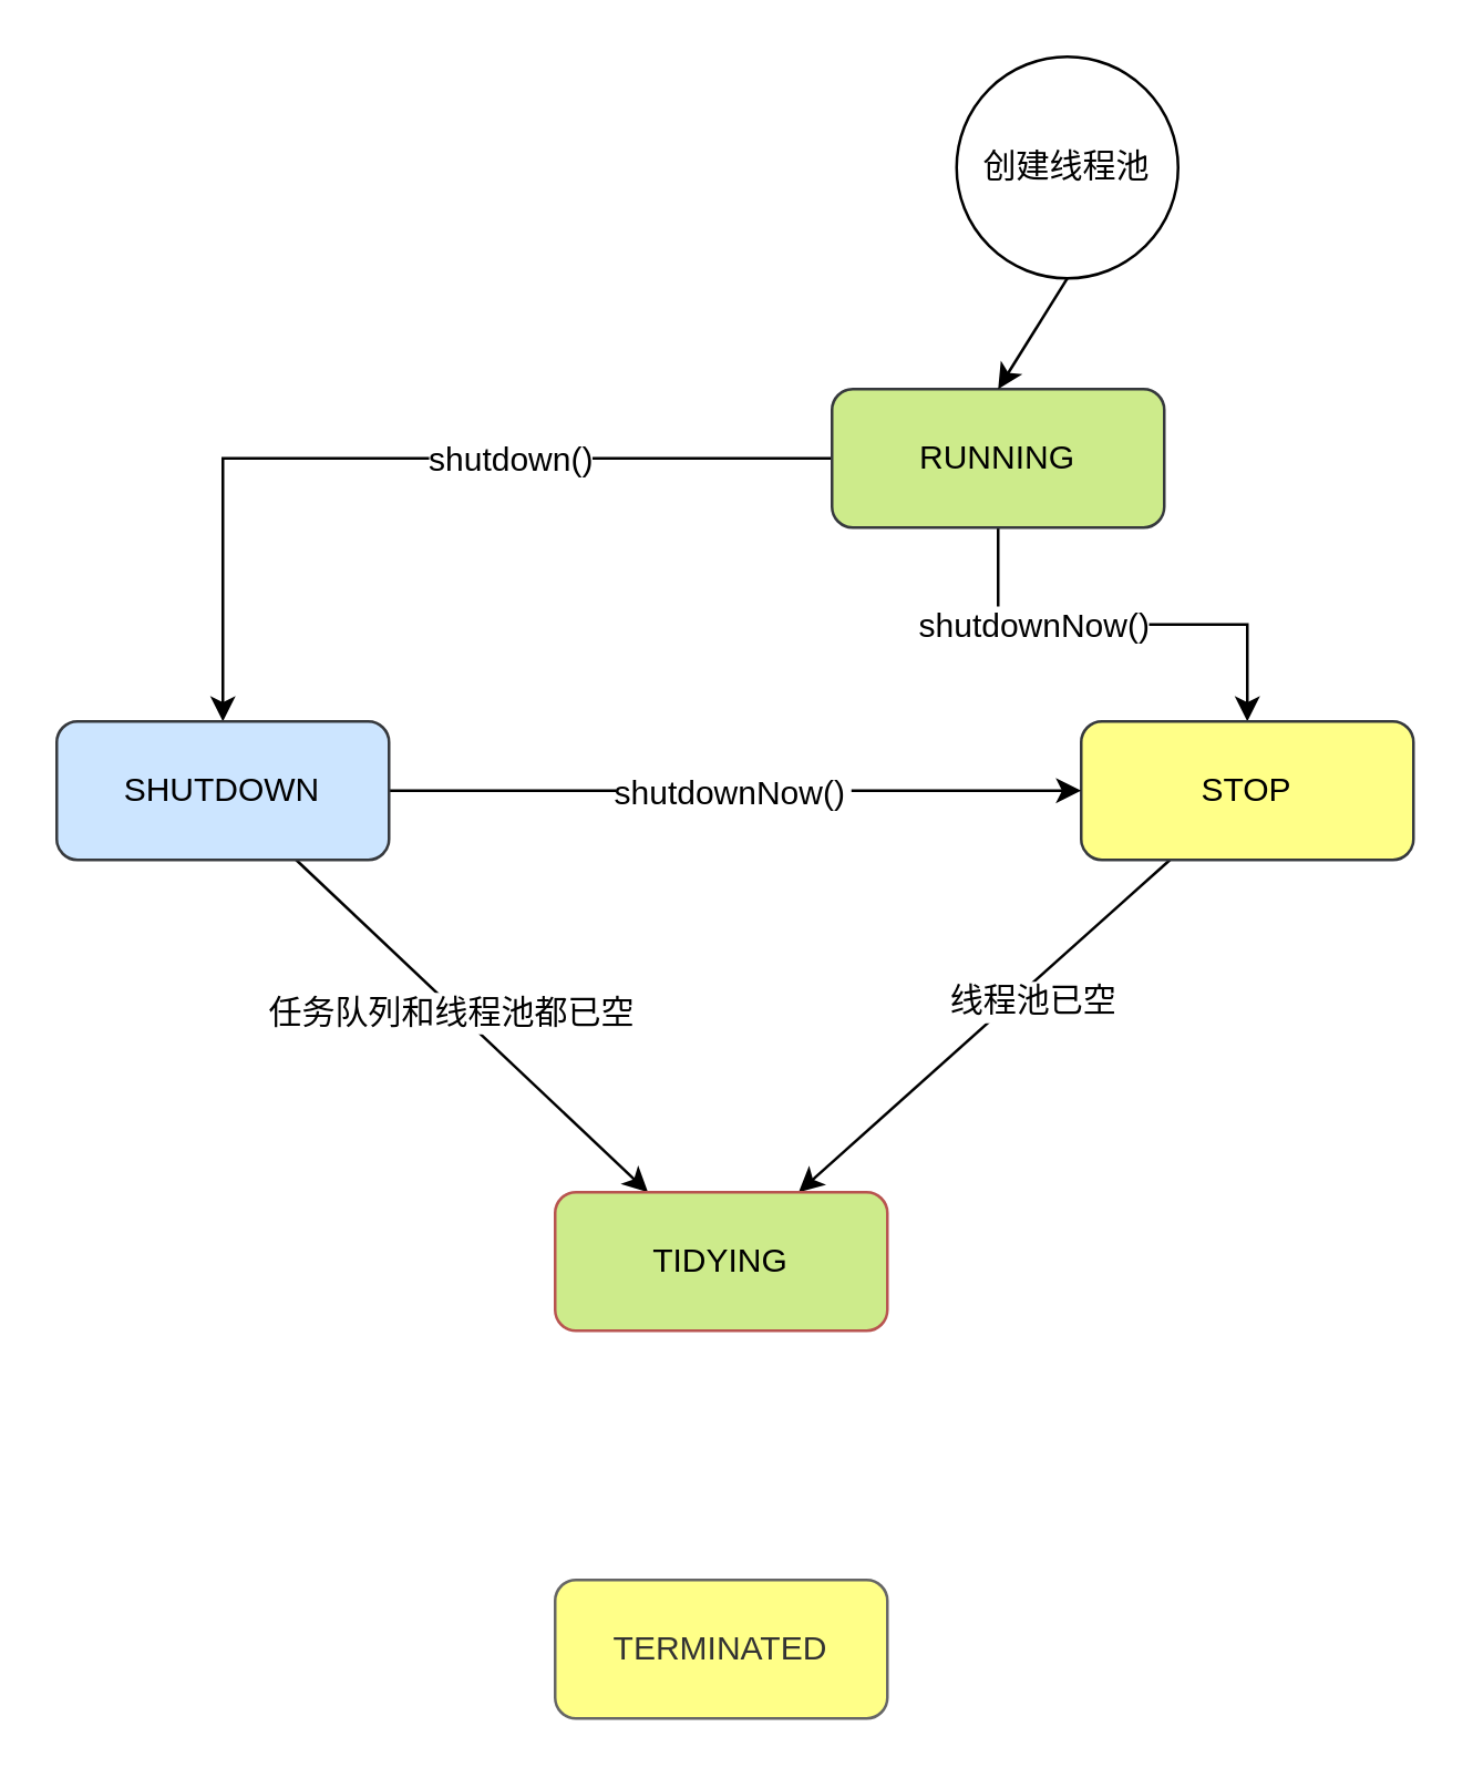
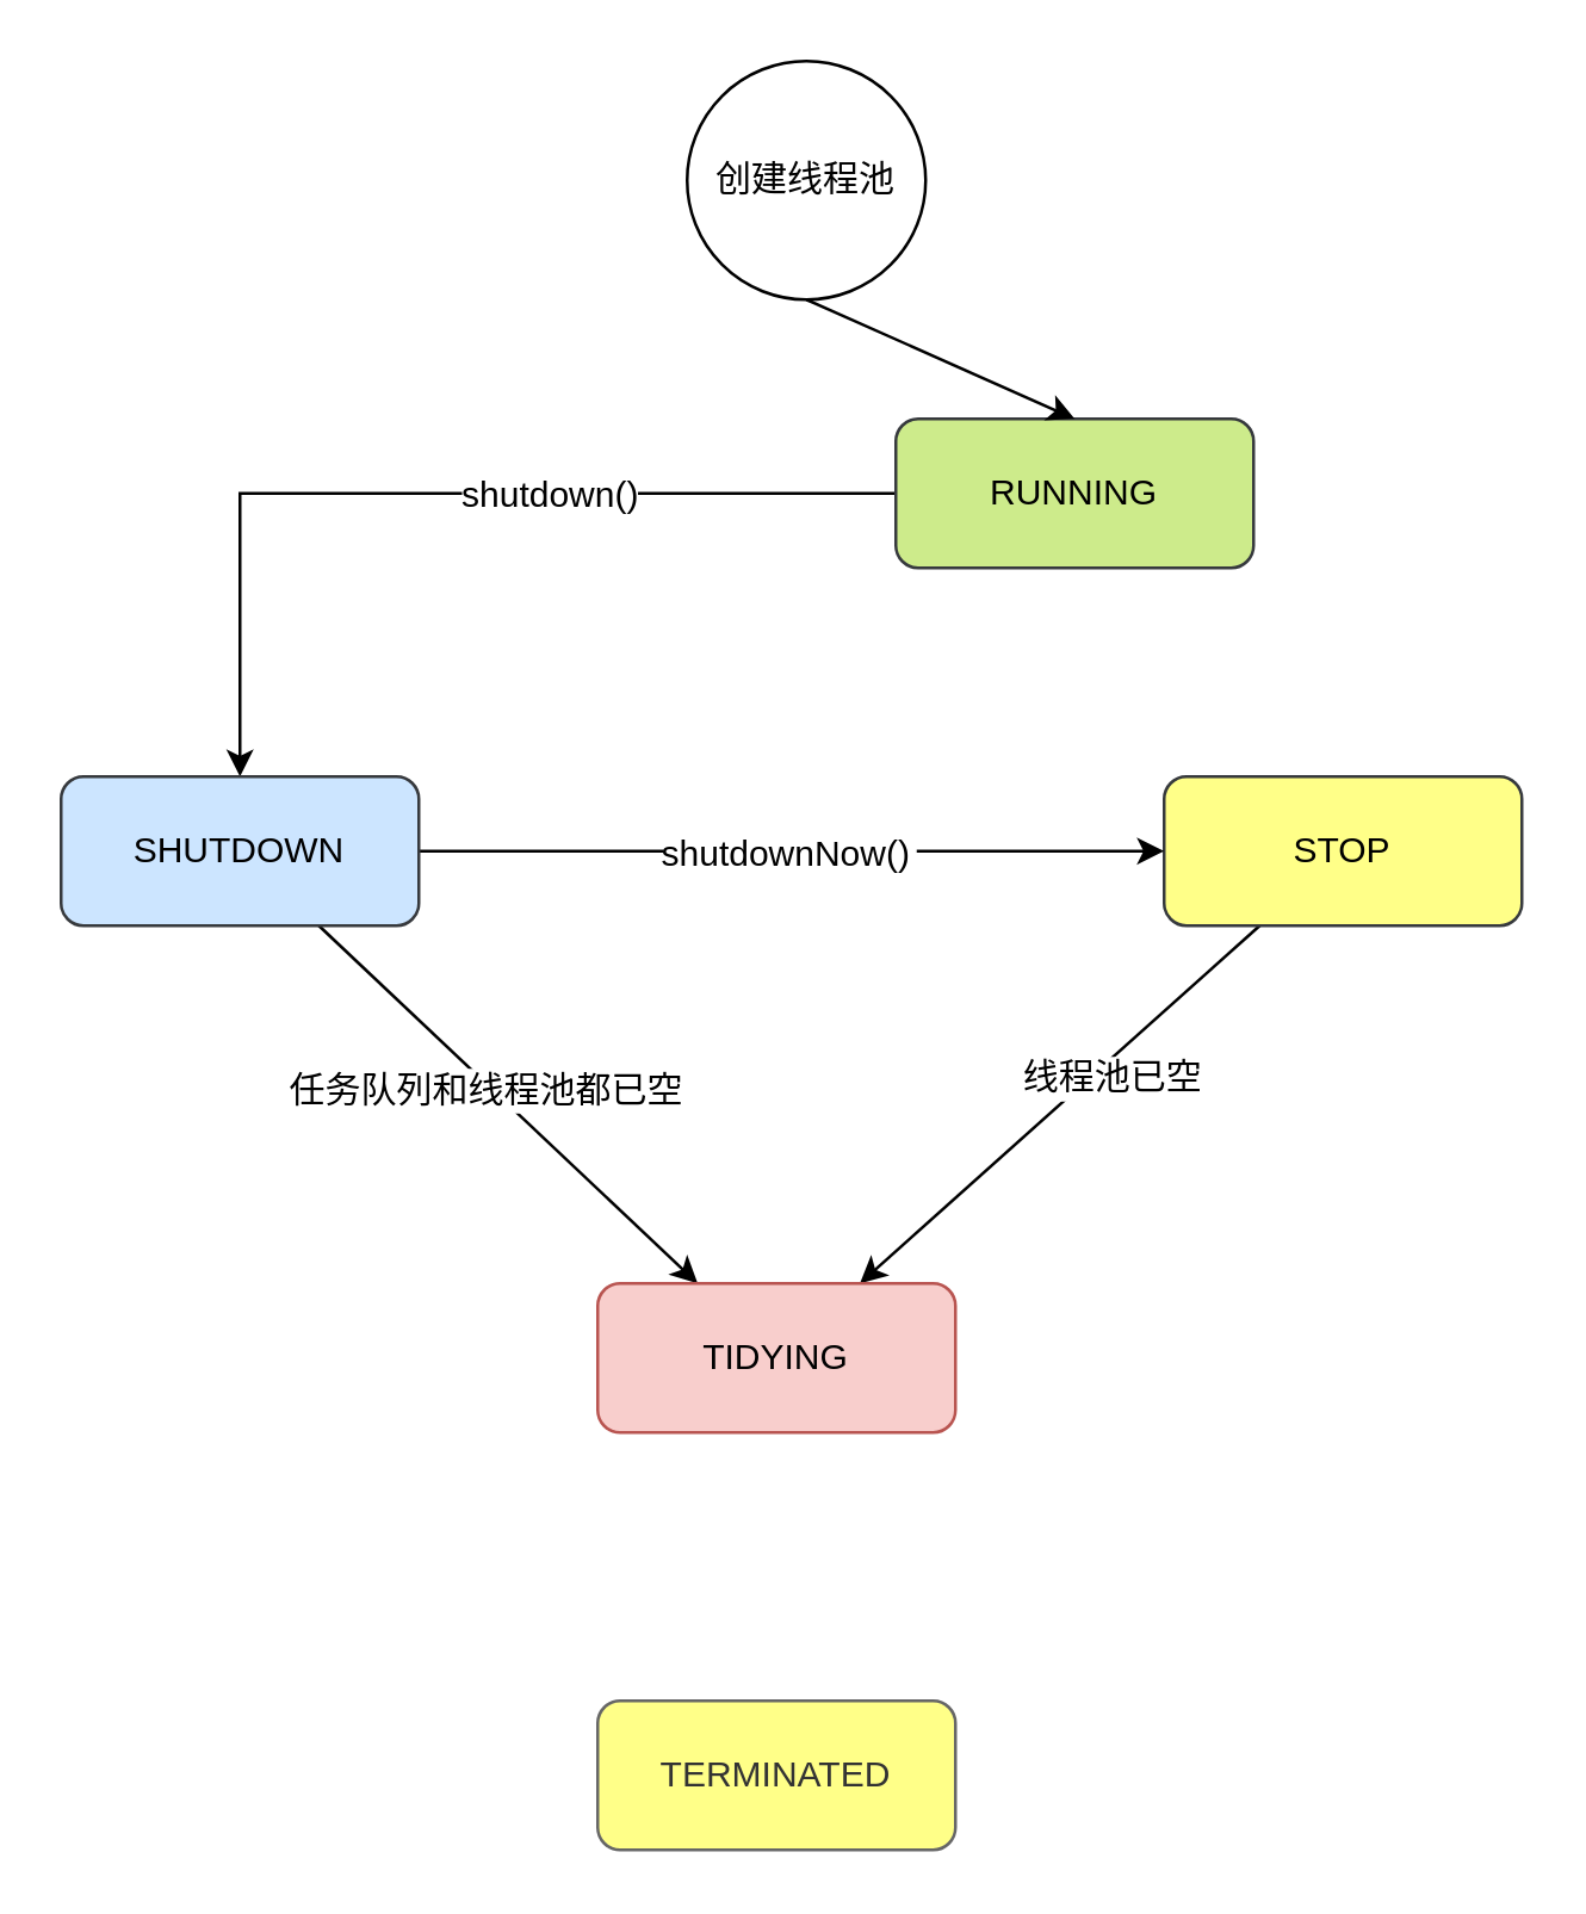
- <mxCell id="2" value="创建线程池" style="ellipse;whiteSpace=wrap;aspect=fixed;" vertex="1" parent="1"><mxGeometry x="345" y="20" width="80" height="80" as="geometry" /></mxCell>
+ <mxCell id="2" value="创建线程池" style="ellipse;whiteSpace=wrap;aspect=fixed;" vertex="1" parent="1"><mxGeometry x="230" y="20" width="80" height="80" as="geometry" /></mxCell>
- <mxCell id="5" value="" style="edgeStyle=orthogonalEdgeStyle;rounded=0;orthogonalLoop=1;jettySize=auto;html=1;" edge="1" parent="1" source="7" target="10"><mxGeometry relative="1" as="geometry" /></mxCell>
- <mxCell id="6" value="shutdownNow()" style="text;html=1;align=center;verticalAlign=middle;resizable=0;points=[];labelBackgroundColor=#ffffff;" vertex="1" connectable="0" parent="5"><mxGeometry x="-0.528" y="2" relative="1" as="geometry"><mxPoint x="9" y="2" as="offset" /></mxGeometry></mxCell>
- <mxCell id="16" value="TIDYING" style="rounded=1;whiteSpace=wrap;fillColor=#cdeb8b;strokeColor=#b85450;" vertex="1" parent="1"><mxGeometry x="200" y="430" width="120" height="50" as="geometry" /></mxCell>
+ <mxCell id="16" value="TIDYING" style="rounded=1;whiteSpace=wrap;fillColor=#f8cecc;strokeColor=#b85450;" vertex="1" parent="1"><mxGeometry x="200" y="430" width="120" height="50" as="geometry" /></mxCell>
